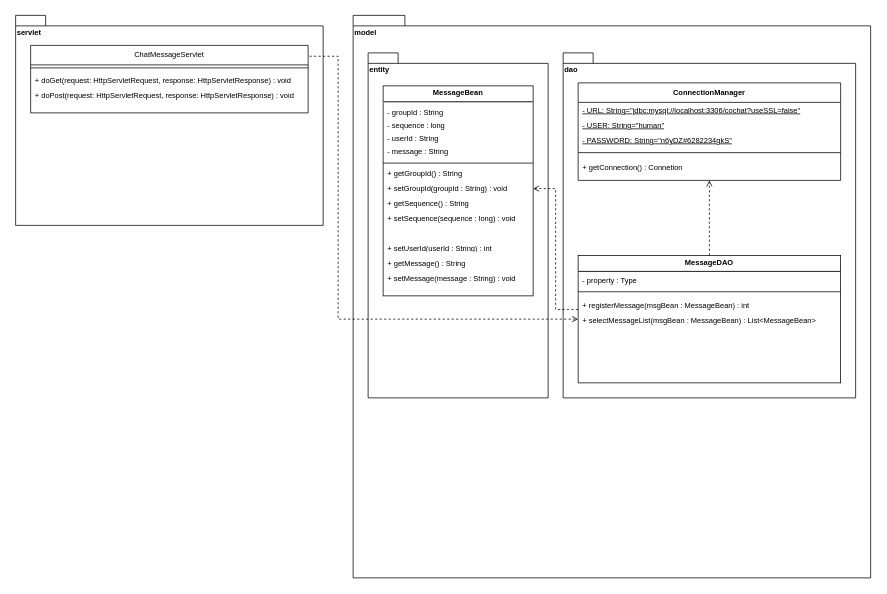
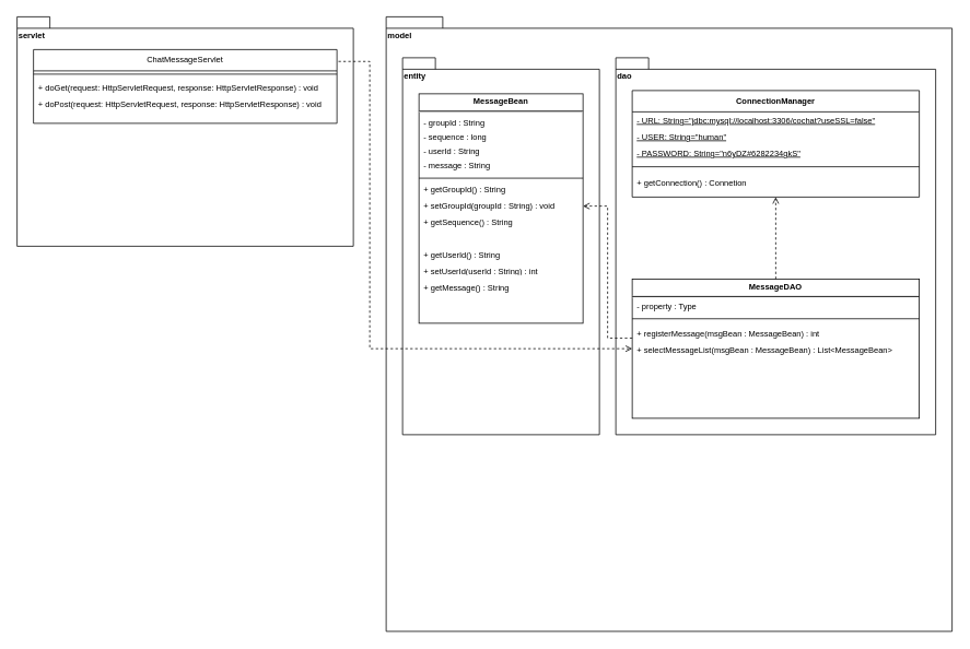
- <mxCell id="26" value="+ setSequence(sequence : long) : void" style="text;align=left;verticalAlign=middle;spacingLeft=4;spacingRight=4;overflow=hidden;rotatable=0;points=[[0,0.5],[1,0.5]];portConstraint=eastwest;fontSize=10;" parent="16" vertex="1"><mxGeometry y="170" width="200" height="14.02" as="geometry" /></mxCell>
+ <mxCell id="27" value="+ getUserId() : String" style="text;align=left;verticalAlign=middle;spacingLeft=4;spacingRight=4;overflow=hidden;rotatable=0;points=[[0,0.5],[1,0.5]];portConstraint=eastwest;fontStyle=0;fontSize=10;" parent="16" vertex="1"><mxGeometry y="190" width="200" height="12.86" as="geometry" /></mxCell>
- <mxCell id="30" value="+ setMessage(message : String) : void" style="text;align=left;verticalAlign=middle;spacingLeft=4;spacingRight=4;overflow=hidden;rotatable=0;points=[[0,0.5],[1,0.5]];portConstraint=eastwest;fontSize=10;" parent="16" vertex="1"><mxGeometry y="250.004" width="200" height="14.024" as="geometry" /></mxCell>
